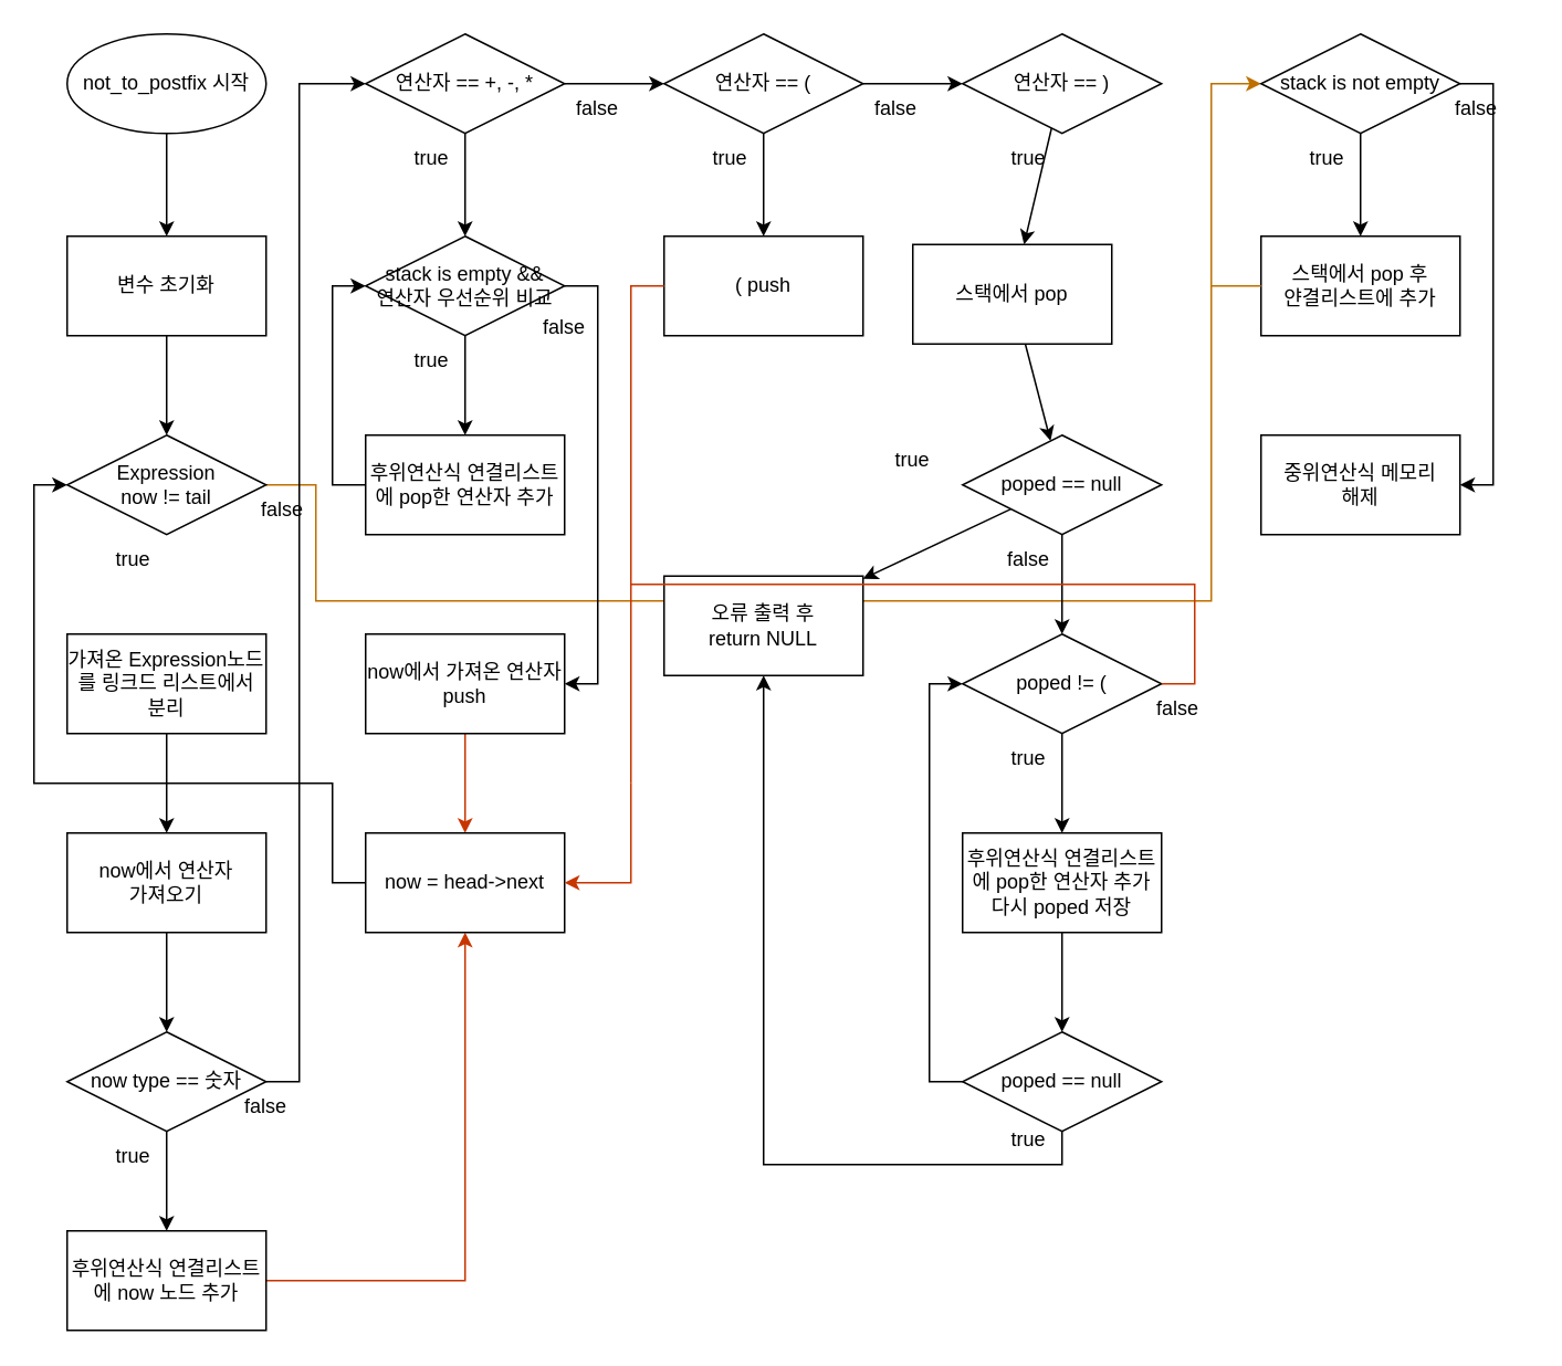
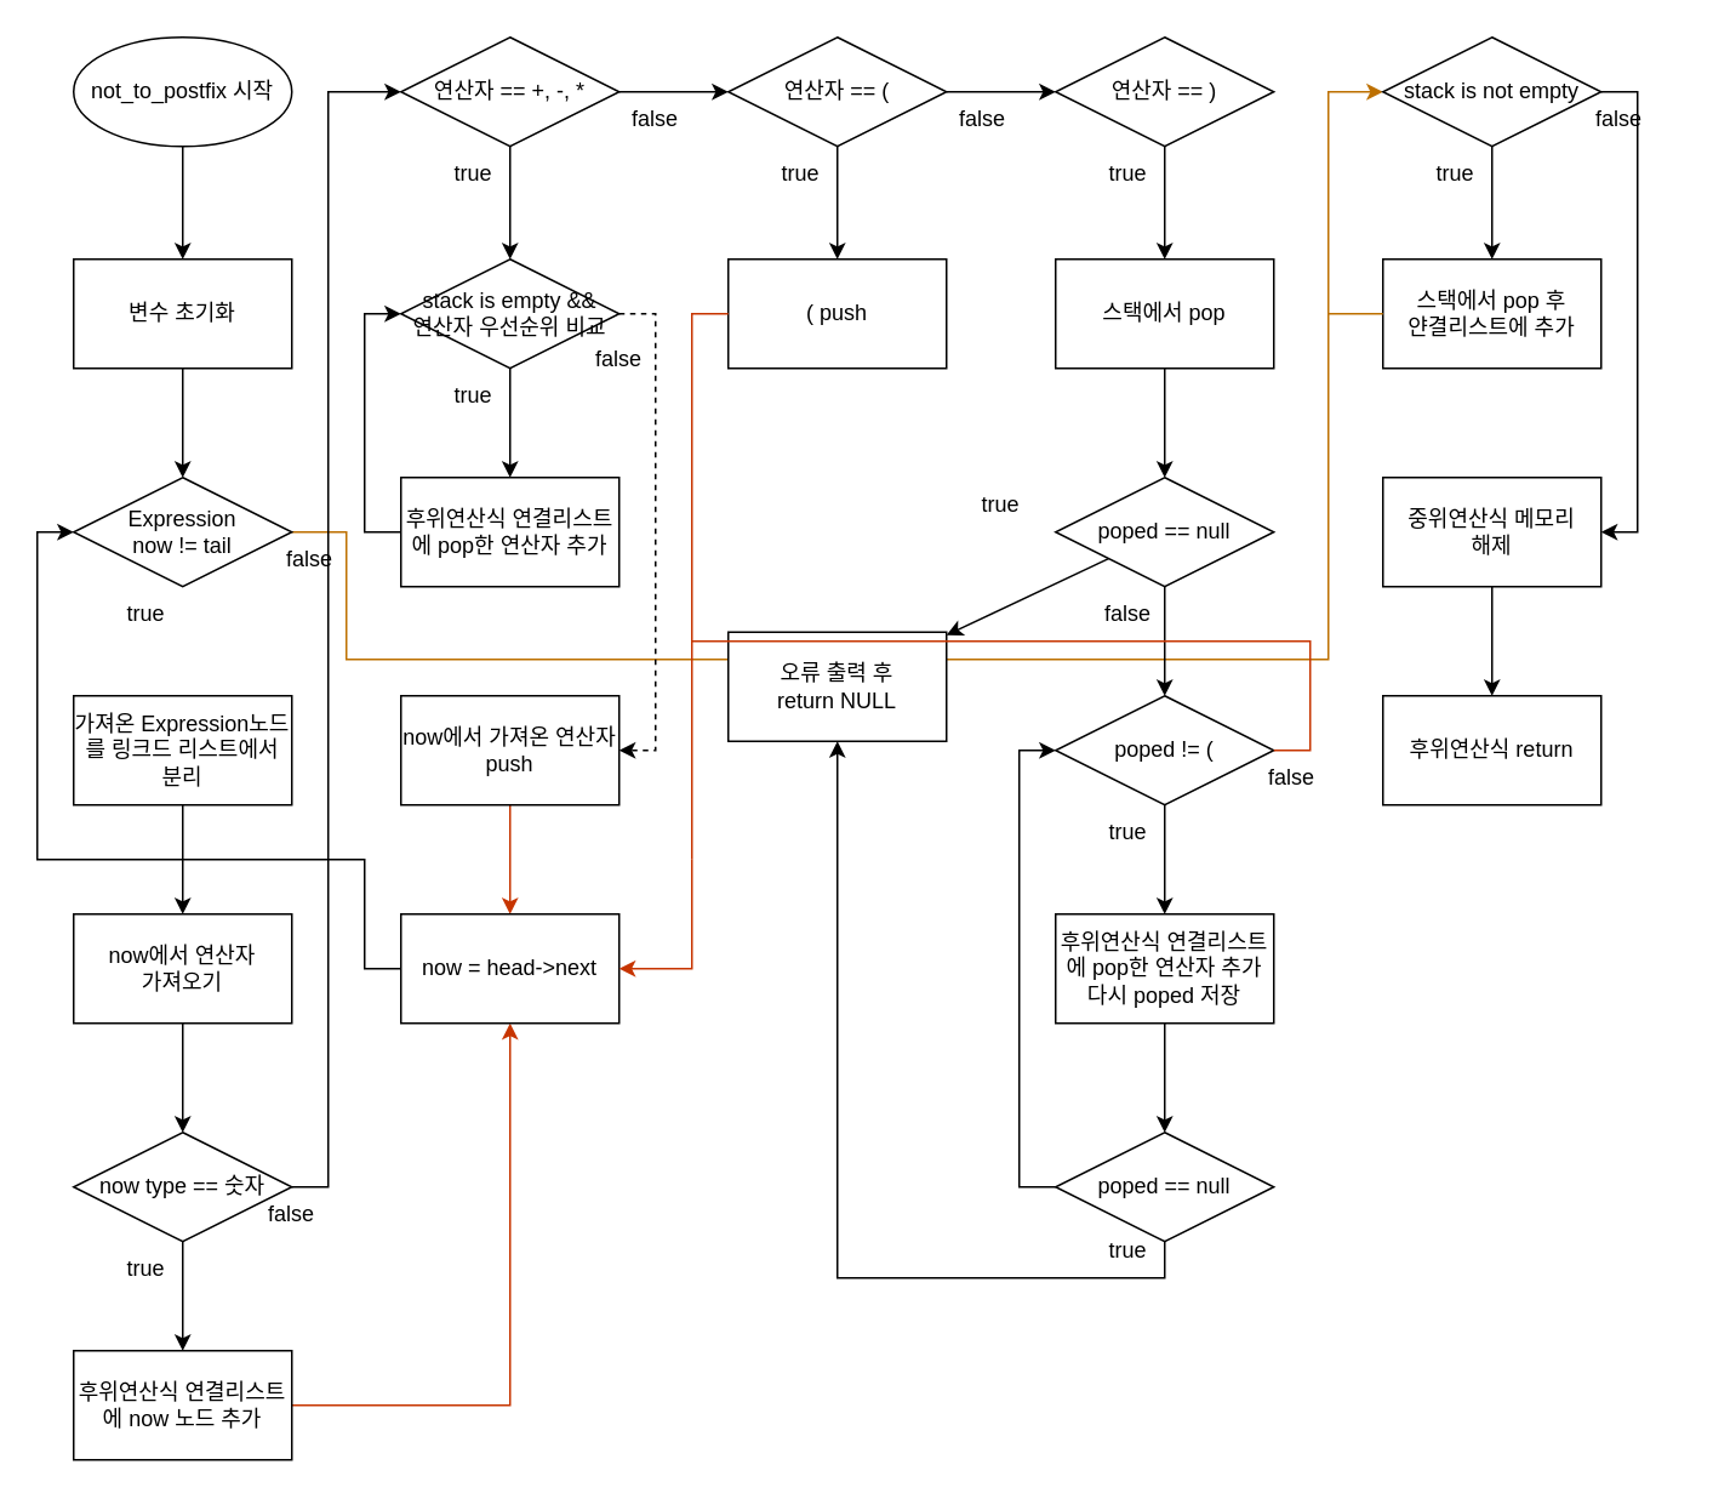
- <mxCell id="44" value="스택에서 pop" style="rounded=0;whiteSpace=wrap;html=1;" vertex="1" parent="1"><mxGeometry x="550" y="147" width="120" height="60" as="geometry" /></mxCell>
+ <mxCell id="44" value="스택에서 pop" style="rounded=0;whiteSpace=wrap;html=1;" vertex="1" parent="1"><mxGeometry x="580" y="142" width="120" height="60" as="geometry" /></mxCell>
- <mxCell id="24" style="edgeStyle=none;rounded=0;html=1;entryX=1;entryY=0.5;entryDx=0;entryDy=0;" edge="1" parent="1" source="25" target="30"><mxGeometry relative="1" as="geometry"><Array as="points"><mxPoint x="360" y="172" /><mxPoint x="360" y="412" /></Array></mxGeometry></mxCell>
+ <mxCell id="24" style="edgeStyle=none;rounded=0;html=1;entryX=1;entryY=0.5;entryDx=0;entryDy=0;dashed=1;" edge="1" parent="1" source="25" target="30"><mxGeometry relative="1" as="geometry"><Array as="points"><mxPoint x="360" y="172" /><mxPoint x="360" y="412" /></Array></mxGeometry></mxCell>
+ <mxCell id="72" value="" style="edgeStyle=none;rounded=0;html=1;" edge="1" parent="1" source="73" target="74"><mxGeometry relative="1" as="geometry" /></mxCell>
+ <mxCell id="74" value="후위연산식 return" style="rounded=0;whiteSpace=wrap;html=1;" vertex="1" parent="1"><mxGeometry x="760" y="382" width="120" height="60" as="geometry" /></mxCell>
